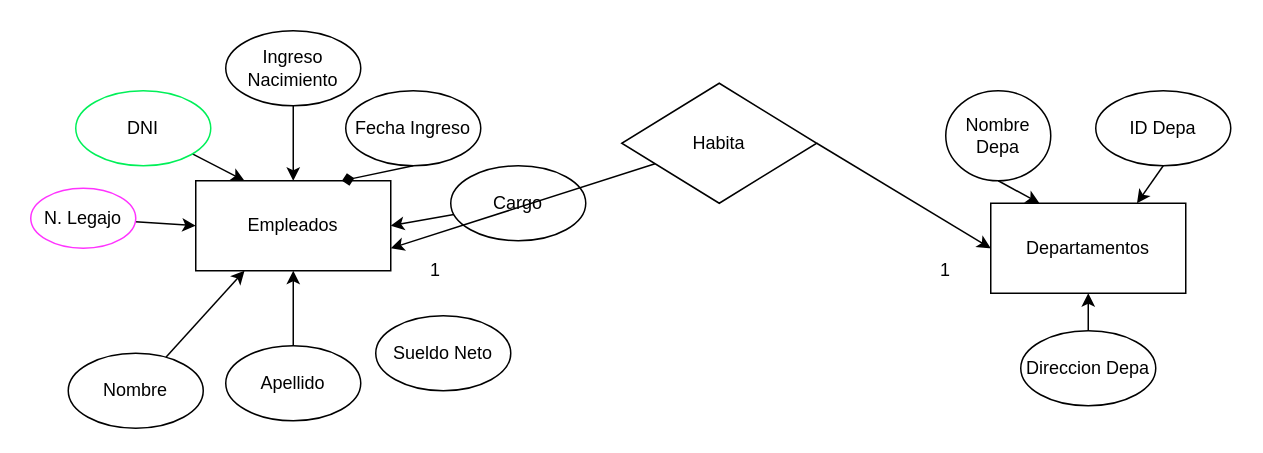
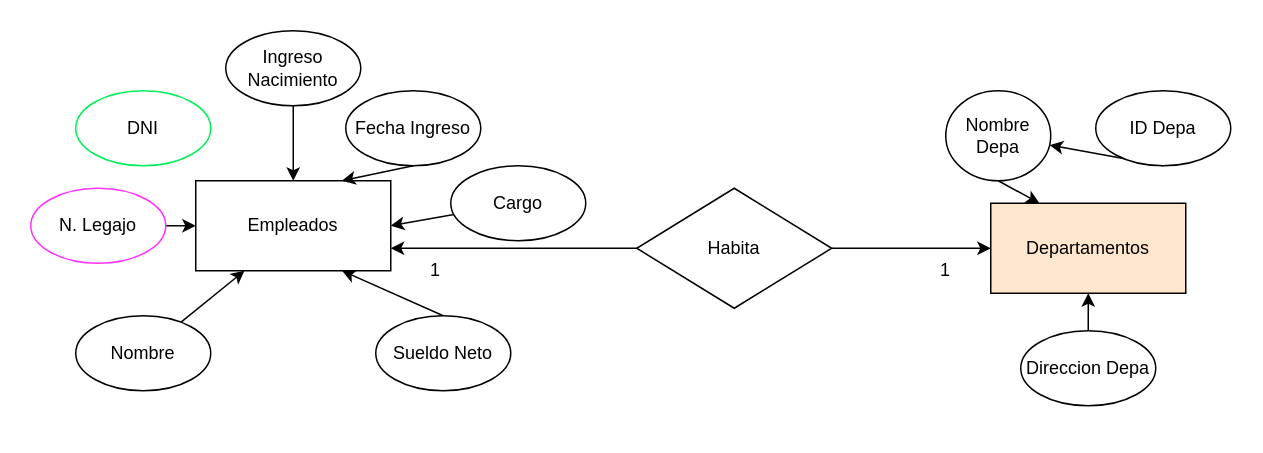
- <mxCell id="28" value="Habita" style="rhombus;whiteSpace=wrap;html=1;" vertex="1" parent="1"><mxGeometry x="414" y="55" width="130" height="80" as="geometry" /></mxCell>
+ <mxCell id="28" value="Habita" style="rhombus;whiteSpace=wrap;html=1;" vertex="1" parent="1"><mxGeometry x="424" y="125" width="130" height="80" as="geometry" /></mxCell>
- <mxCell id="5" style="edgeStyle=none;html=1;entryX=0.25;entryY=0;entryDx=0;entryDy=0;" edge="1" parent="1" source="6" target="2"><mxGeometry relative="1" as="geometry" /></mxCell>
- <mxCell id="13" style="edgeStyle=none;html=1;exitX=0.5;exitY=1;exitDx=0;exitDy=0;entryX=0.75;entryY=0;entryDx=0;entryDy=0;endArrow=diamond;" edge="1" parent="1" source="14" target="2"><mxGeometry relative="1" as="geometry" /></mxCell>
+ <mxCell id="13" style="edgeStyle=none;html=1;exitX=0.5;exitY=1;exitDx=0;exitDy=0;entryX=0.75;entryY=0;entryDx=0;entryDy=0;" edge="1" parent="1" source="14" target="2"><mxGeometry relative="1" as="geometry" /></mxCell>
- <mxCell id="20" style="edgeStyle=none;html=1;exitX=0.5;exitY=1;exitDx=0;exitDy=0;entryX=0.75;entryY=0;entryDx=0;entryDy=0;" edge="1" parent="1" source="21" target="19"><mxGeometry relative="1" as="geometry" /></mxCell>
+ <mxCell id="20" style="edgeStyle=none;html=1;exitX=0.5;exitY=1;exitDx=0;exitDy=0;" edge="1" parent="1" source="21" target="23"><mxGeometry relative="1" as="geometry" /></mxCell>
- <mxCell id="4" value="N. Legajo" style="ellipse;whiteSpace=wrap;html=1;strokeColor=#FF33FF;" vertex="1" parent="1"><mxGeometry x="20" y="125" width="70" height="40" as="geometry" /></mxCell>
+ <mxCell id="4" value="N. Legajo" style="ellipse;whiteSpace=wrap;html=1;strokeColor=#FF33FF;" vertex="1" parent="1"><mxGeometry x="20" y="125" width="90" height="50" as="geometry" /></mxCell>
- <mxCell id="19" value="Departamentos" style="rounded=0;whiteSpace=wrap;html=1;" vertex="1" parent="1"><mxGeometry x="660" y="135" width="130" height="60" as="geometry" /></mxCell>
+ <mxCell id="19" value="Departamentos" style="rounded=0;whiteSpace=wrap;html=1;fillColor=#ffe6cc;" vertex="1" parent="1"><mxGeometry x="660" y="135" width="130" height="60" as="geometry" /></mxCell>
+ <mxCell id="17" style="edgeStyle=none;html=1;exitX=0.5;exitY=0;exitDx=0;exitDy=0;entryX=0.75;entryY=1;entryDx=0;entryDy=0;" edge="1" parent="1" source="18" target="2"><mxGeometry relative="1" as="geometry" /></mxCell>
- <mxCell id="7" style="edgeStyle=none;html=1;entryX=0.5;entryY=1;entryDx=0;entryDy=0;" edge="1" parent="1" source="8" target="2"><mxGeometry relative="1" as="geometry" /></mxCell>
- <mxCell id="8" value="Apellido" style="ellipse;whiteSpace=wrap;html=1;" vertex="1" parent="1"><mxGeometry x="150" y="230" width="90" height="50" as="geometry" /></mxCell>
- <mxCell id="10" value="Nombre" style="ellipse;whiteSpace=wrap;html=1;" vertex="1" parent="1"><mxGeometry x="45" y="235" width="90" height="50" as="geometry" /></mxCell>
+ <mxCell id="10" value="Nombre" style="ellipse;whiteSpace=wrap;html=1;" vertex="1" parent="1"><mxGeometry x="50" y="210" width="90" height="50" as="geometry" /></mxCell>
